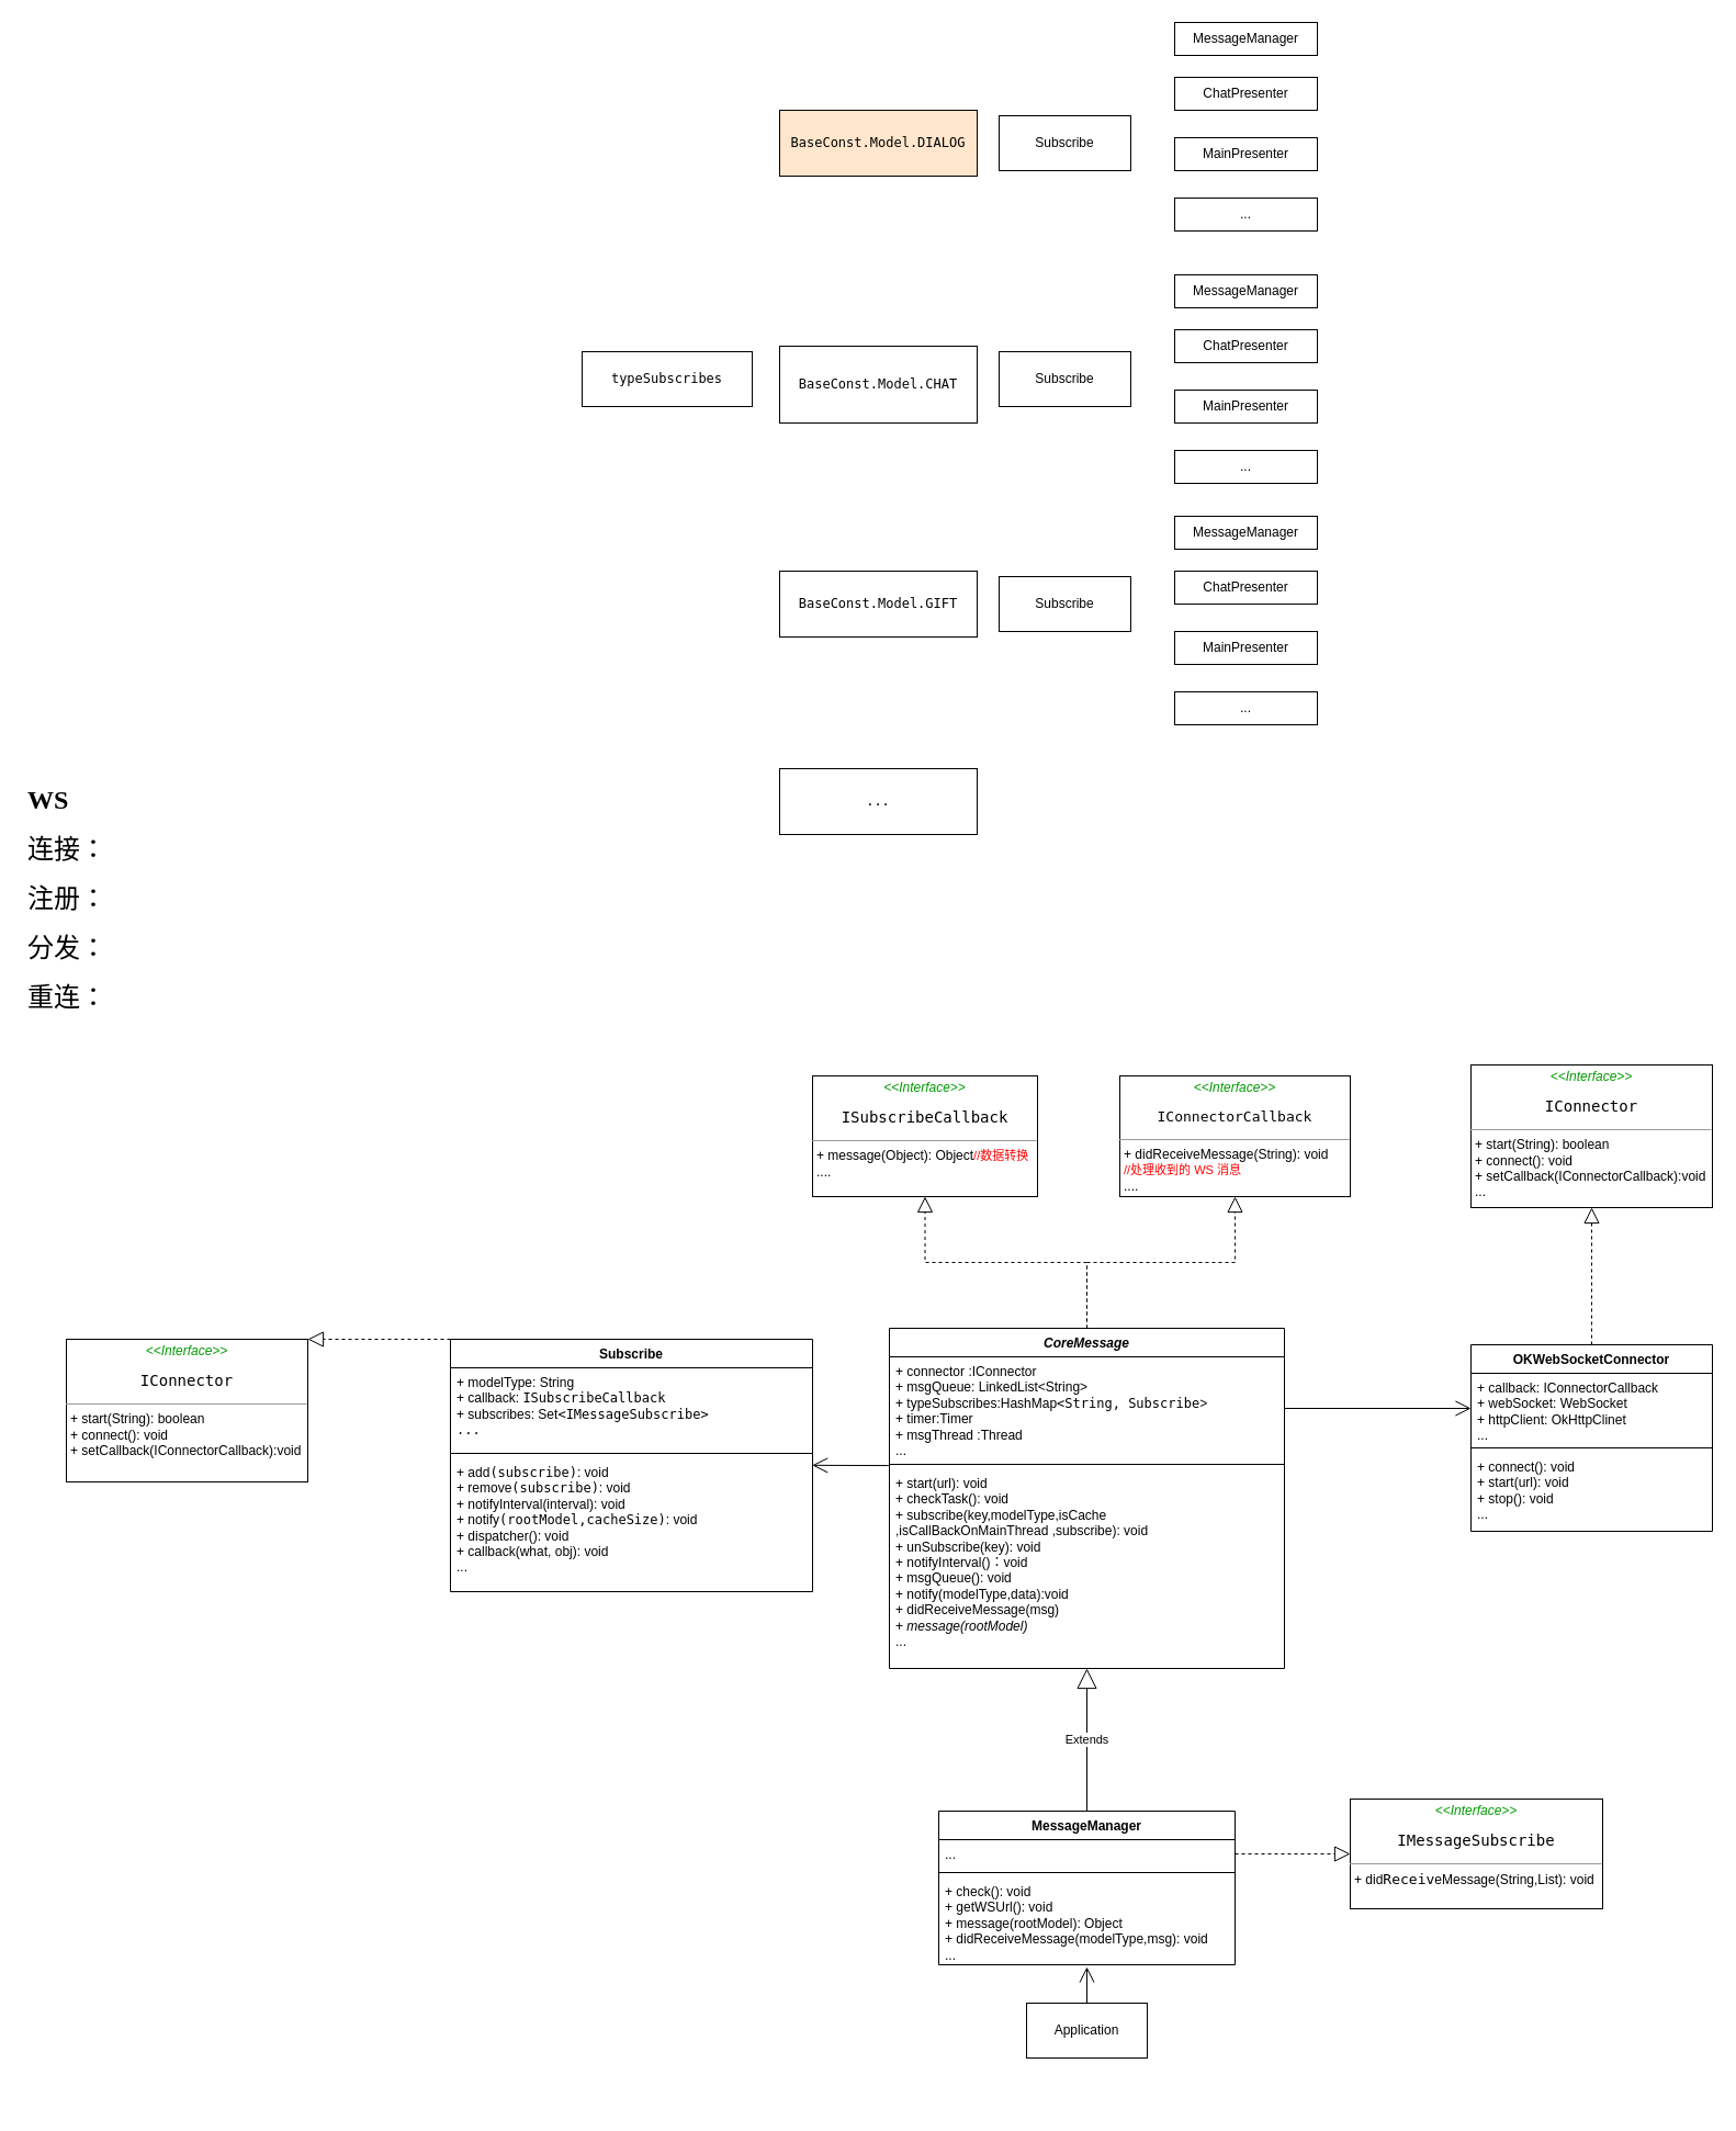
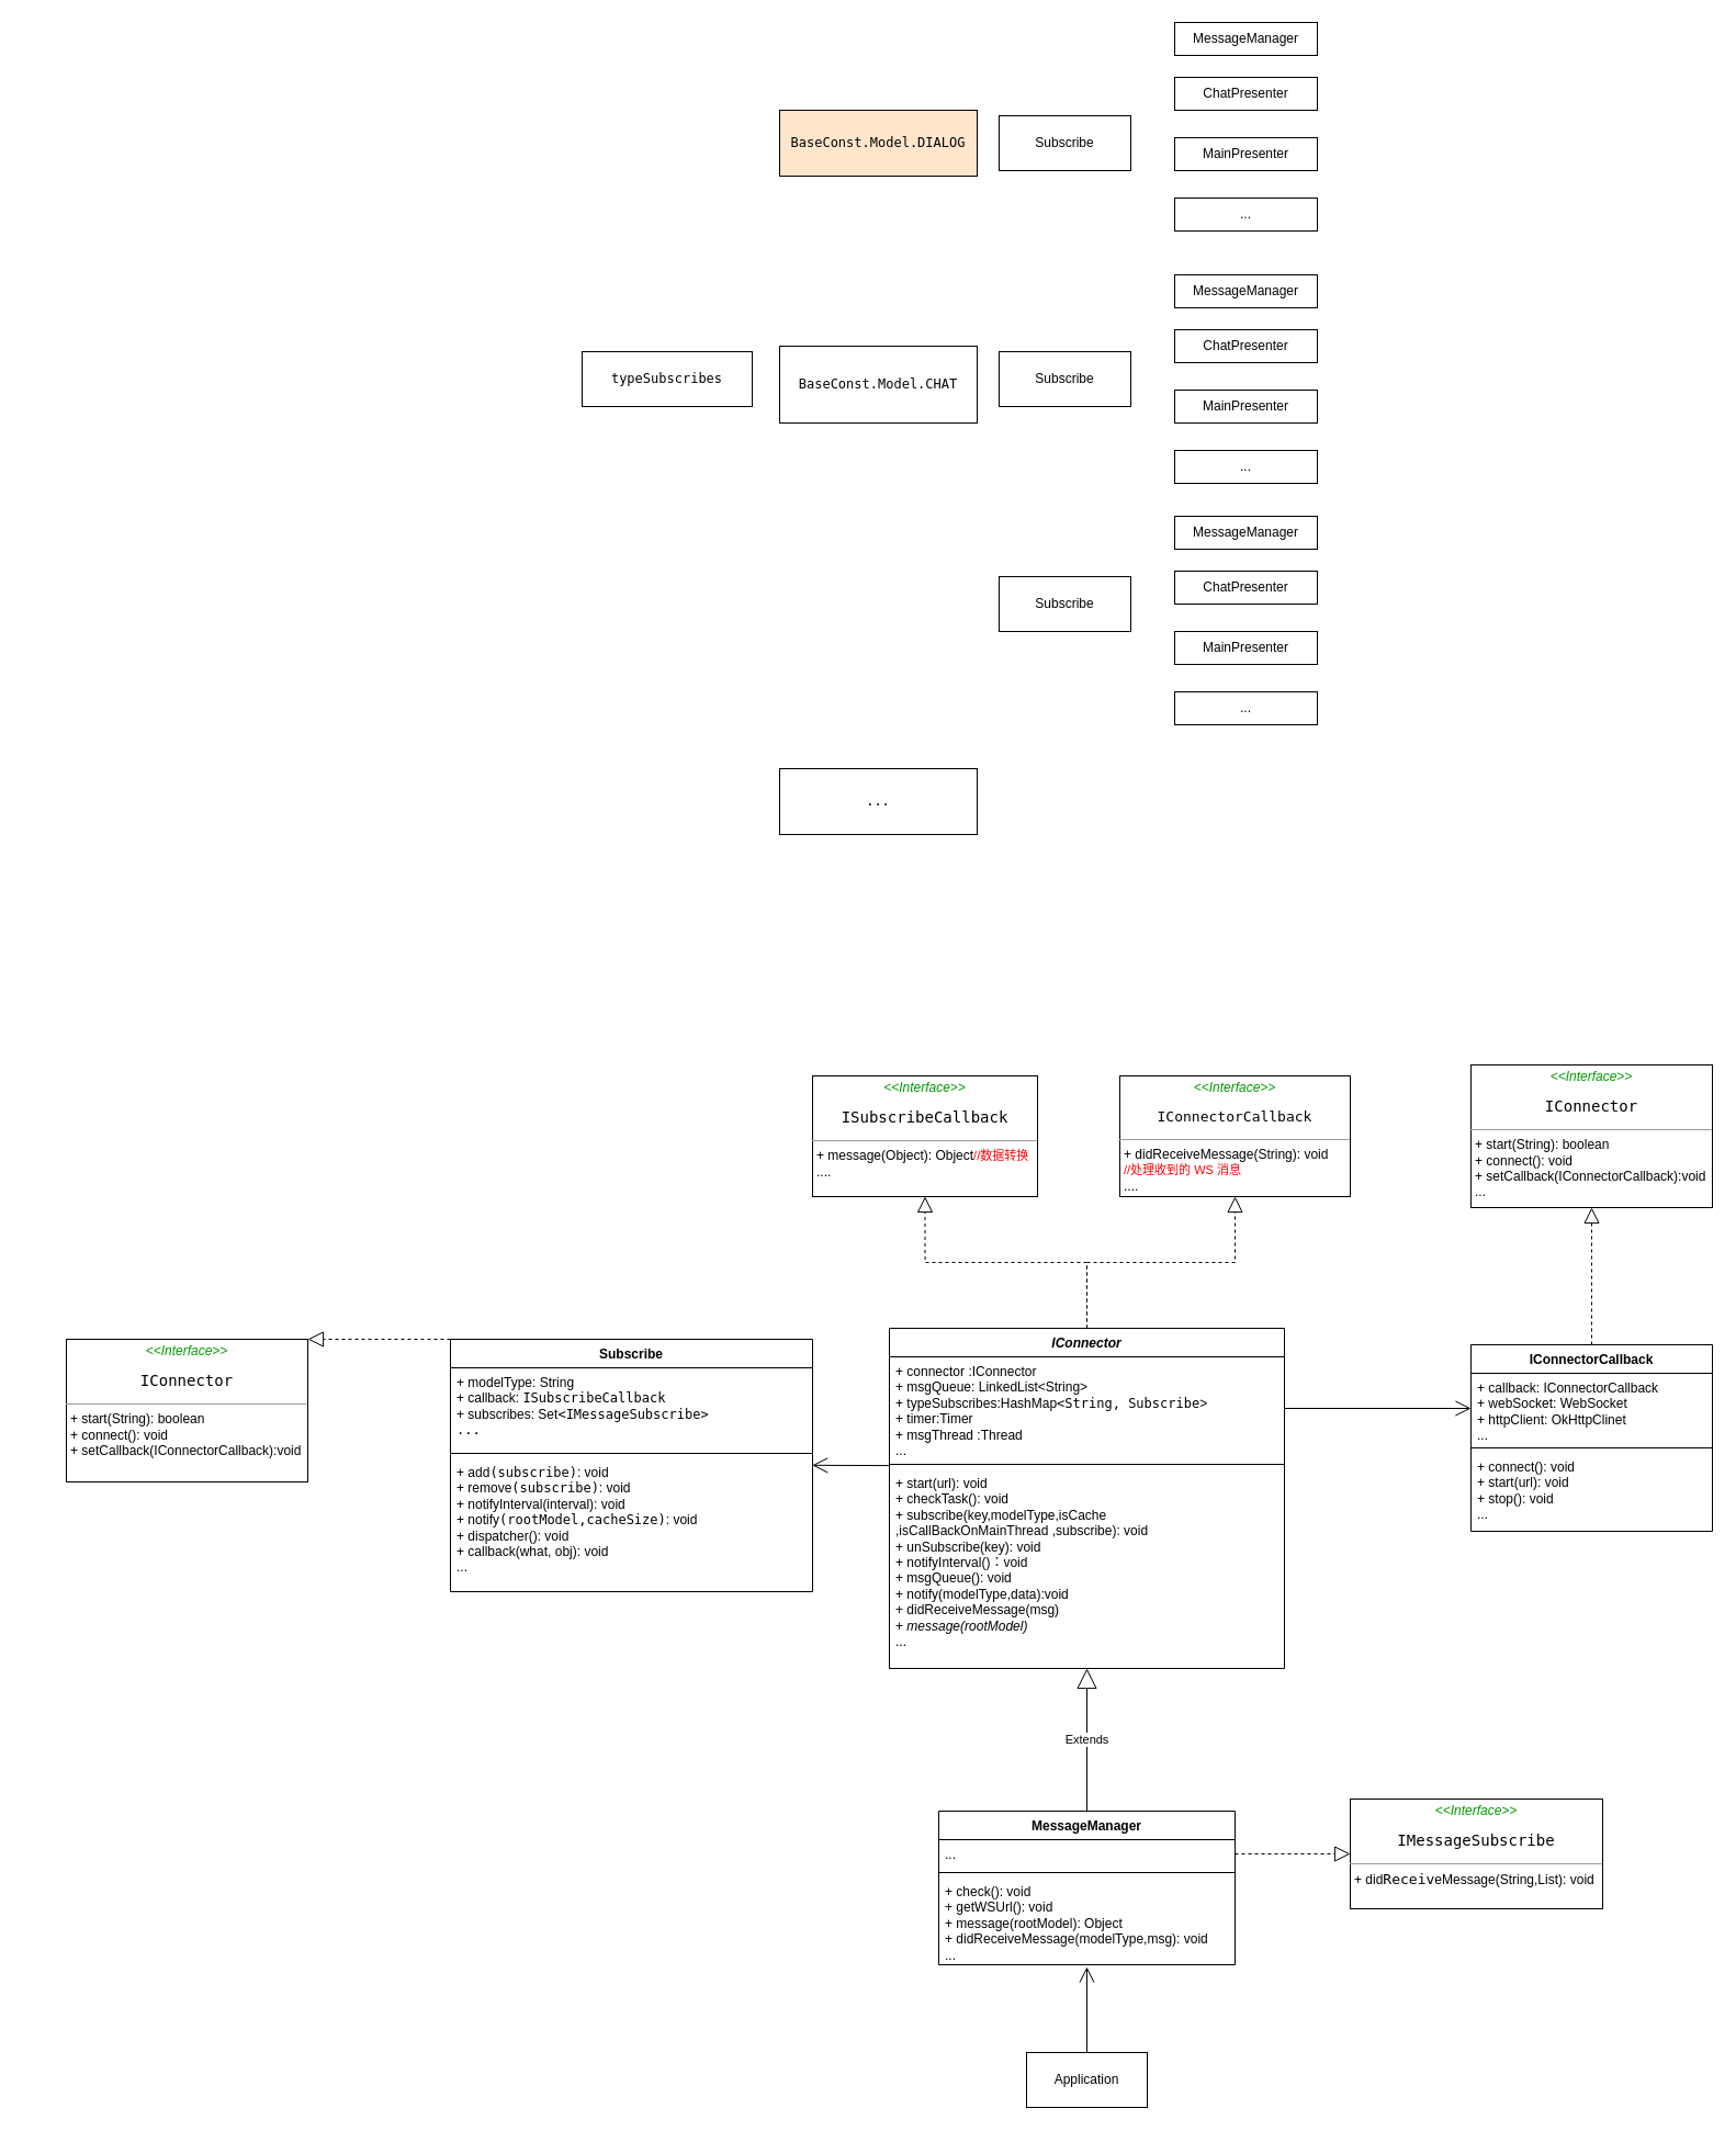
- <mxCell id="37" value="&lt;div style=&quot;font-family: &amp;quot;JetBrains Mono&amp;quot;, monospace;&quot;&gt;&lt;pre style=&quot;&quot;&gt;&lt;font style=&quot;font-size: 12px;&quot;&gt;BaseConst.Model.GIFT&lt;/font&gt;&lt;/pre&gt;&lt;/div&gt;" style="rounded=0;whiteSpace=wrap;html=1;" vertex="1" parent="1"><mxGeometry y="520" width="180" height="60" as="geometry" x="710" /></mxCell>
- <mxCell id="31" value="&lt;h1&gt;&lt;span style=&quot;background-color: initial;&quot;&gt;&lt;font face=&quot;Verdana&quot;&gt;WS&lt;/font&gt;&lt;/span&gt;&lt;/h1&gt;&lt;h1 style=&quot;&quot;&gt;&lt;font face=&quot;Verdana&quot;&gt;&lt;span style=&quot;font-weight: 400;&quot;&gt;连接：&lt;/span&gt;&lt;/font&gt;&lt;/h1&gt;&lt;h1 style=&quot;&quot;&gt;&lt;span style=&quot;font-weight: normal;&quot;&gt;&lt;font face=&quot;Verdana&quot;&gt;注册：&lt;/font&gt;&lt;/span&gt;&lt;/h1&gt;&lt;h1 style=&quot;&quot;&gt;&lt;span style=&quot;font-weight: normal;&quot;&gt;分发：&lt;/span&gt;&lt;/h1&gt;&lt;h1 style=&quot;&quot;&gt;&lt;font face=&quot;Verdana&quot;&gt;&lt;span style=&quot;font-weight: normal;&quot;&gt;重连：&lt;/span&gt;&lt;/font&gt;&lt;br&gt;&lt;/h1&gt;" style="text;html=1;strokeColor=none;fillColor=none;spacing=5;spacingTop=-20;whiteSpace=wrap;overflow=hidden;rounded=0;align=left;" parent="1" vertex="1"><mxGeometry x="20" y="709" width="290" height="360" as="geometry" /></mxCell>
- <mxCell id="6" value="&lt;i&gt;CoreMessage&lt;/i&gt;" style="swimlane;fontStyle=1;align=center;verticalAlign=top;childLayout=stackLayout;horizontal=1;startSize=26;horizontalStack=0;resizeParent=1;resizeParentMax=0;resizeLast=0;collapsible=1;marginBottom=0;whiteSpace=wrap;html=1;" parent="1" vertex="1"><mxGeometry x="810" y="1210" width="360" height="310" as="geometry" /></mxCell>
+ <mxCell id="6" value="&lt;i&gt;IConnector&lt;/i&gt;" style="swimlane;fontStyle=1;align=center;verticalAlign=top;childLayout=stackLayout;horizontal=1;startSize=26;horizontalStack=0;resizeParent=1;resizeParentMax=0;resizeLast=0;collapsible=1;marginBottom=0;whiteSpace=wrap;html=1;" parent="1" vertex="1"><mxGeometry x="810" y="1210" width="360" height="310" as="geometry" /></mxCell>
- <mxCell id="19" value="OKWebSocketConnector" style="swimlane;fontStyle=1;align=center;verticalAlign=top;childLayout=stackLayout;horizontal=1;startSize=26;horizontalStack=0;resizeParent=1;resizeParentMax=0;resizeLast=0;collapsible=1;marginBottom=0;whiteSpace=wrap;html=1;" parent="1" vertex="1"><mxGeometry x="1340" y="1225" width="220" height="170" as="geometry" /></mxCell>
+ <mxCell id="19" value="IConnectorCallback" style="swimlane;fontStyle=1;align=center;verticalAlign=top;childLayout=stackLayout;horizontal=1;startSize=26;horizontalStack=0;resizeParent=1;resizeParentMax=0;resizeLast=0;collapsible=1;marginBottom=0;whiteSpace=wrap;html=1;" parent="1" vertex="1"><mxGeometry x="1340" y="1225" width="220" height="170" as="geometry" /></mxCell>
- <mxCell id="32" value="Application" style="html=1;whiteSpace=wrap;" parent="1" vertex="1"><mxGeometry x="935" y="1825" width="110" height="50" as="geometry" /></mxCell>
+ <mxCell id="32" value="Application" style="html=1;whiteSpace=wrap;" parent="1" vertex="1"><mxGeometry x="935" y="1870" width="110" height="50" as="geometry" /></mxCell>
